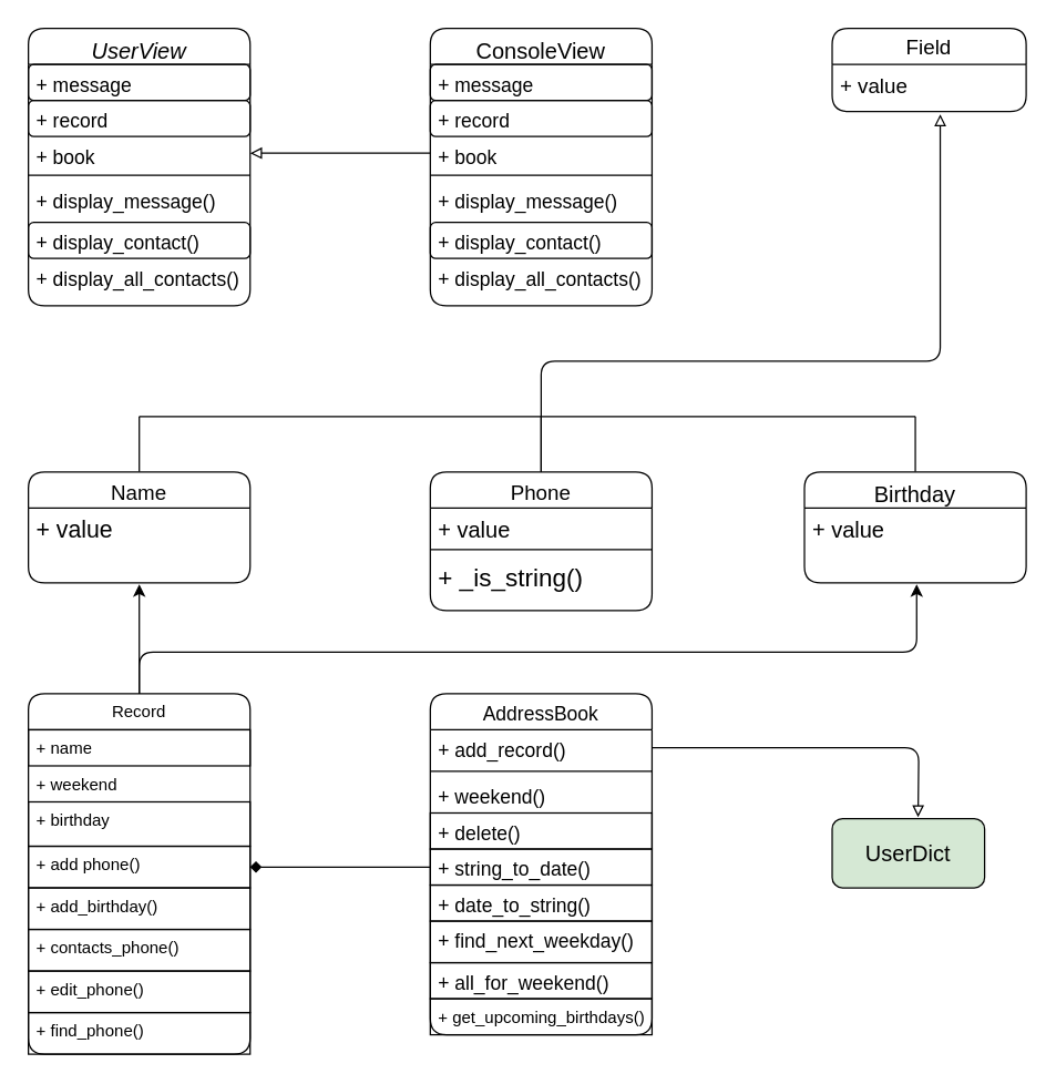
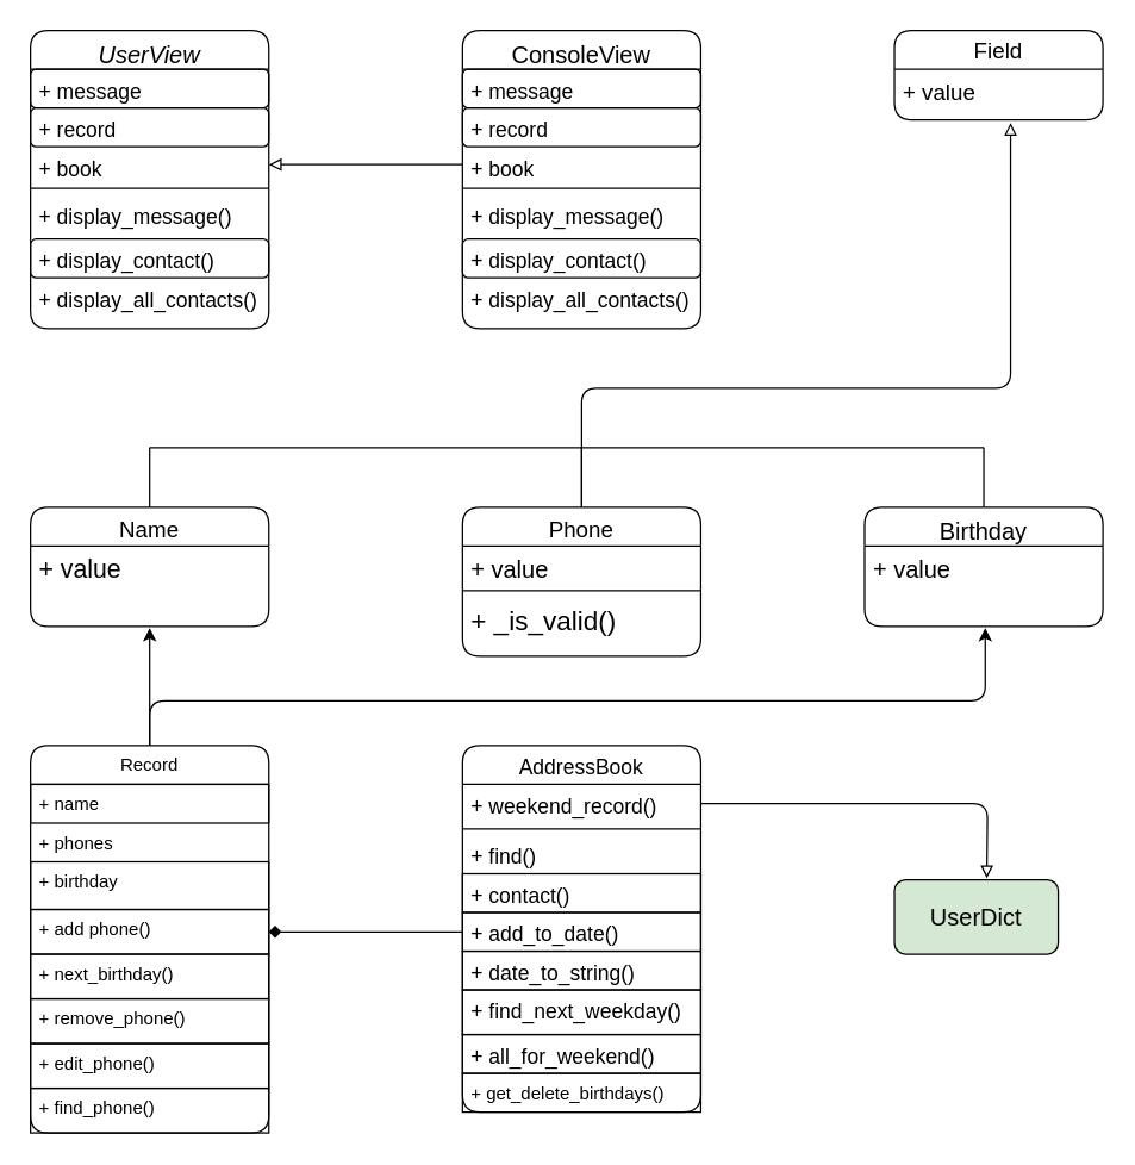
- <mxCell id="28" value="&lt;font style=&quot;font-size: 18px;&quot;&gt;+ _is_string()&lt;/font&gt;" style="text;strokeColor=none;fillColor=none;align=left;verticalAlign=top;spacingLeft=4;spacingRight=4;overflow=hidden;rotatable=0;points=[[0,0.5],[1,0.5]];portConstraint=eastwest;whiteSpace=wrap;html=1;rounded=1;" vertex="1" parent="25"><mxGeometry y="60" width="160" height="40" as="geometry" /></mxCell>
+ <mxCell id="28" value="&lt;font style=&quot;font-size: 18px;&quot;&gt;+ _is_valid()&lt;/font&gt;" style="text;strokeColor=none;fillColor=none;align=left;verticalAlign=top;spacingLeft=4;spacingRight=4;overflow=hidden;rotatable=0;points=[[0,0.5],[1,0.5]];portConstraint=eastwest;whiteSpace=wrap;html=1;rounded=1;" vertex="1" parent="25"><mxGeometry y="60" width="160" height="40" as="geometry" /></mxCell>
- <mxCell id="44" value="+ add_record()" style="text;strokeColor=none;fillColor=none;align=left;verticalAlign=top;spacingLeft=4;spacingRight=4;overflow=hidden;rotatable=0;points=[[0,0.5],[1,0.5]];portConstraint=eastwest;whiteSpace=wrap;html=1;fontSize=14;" vertex="1" parent="43"><mxGeometry y="26" width="160" height="26" as="geometry" /></mxCell>
+ <mxCell id="44" value="+ weekend_record()" style="text;strokeColor=none;fillColor=none;align=left;verticalAlign=top;spacingLeft=4;spacingRight=4;overflow=hidden;rotatable=0;points=[[0,0.5],[1,0.5]];portConstraint=eastwest;whiteSpace=wrap;html=1;fontSize=14;" vertex="1" parent="43"><mxGeometry y="26" width="160" height="26" as="geometry" /></mxCell>
- <mxCell id="36" value="+ weekend" style="text;strokeColor=none;fillColor=none;align=left;verticalAlign=top;spacingLeft=4;spacingRight=4;overflow=hidden;rotatable=0;points=[[0,0.5],[1,0.5]];portConstraint=eastwest;whiteSpace=wrap;html=1;" vertex="1" parent="34"><mxGeometry y="52" width="160" height="26" as="geometry" /></mxCell>
+ <mxCell id="36" value="+ phones" style="text;strokeColor=none;fillColor=none;align=left;verticalAlign=top;spacingLeft=4;spacingRight=4;overflow=hidden;rotatable=0;points=[[0,0.5],[1,0.5]];portConstraint=eastwest;whiteSpace=wrap;html=1;" vertex="1" parent="34"><mxGeometry y="52" width="160" height="26" as="geometry" /></mxCell>
- <mxCell id="46" value="+ weekend()" style="text;strokeColor=none;fillColor=none;align=left;verticalAlign=top;spacingLeft=4;spacingRight=4;overflow=hidden;rotatable=0;points=[[0,0.5],[1,0.5]];portConstraint=eastwest;whiteSpace=wrap;html=1;fontSize=14;" vertex="1" parent="43"><mxGeometry y="60" width="160" height="26" as="geometry" /></mxCell>
+ <mxCell id="46" value="+ find()" style="text;strokeColor=none;fillColor=none;align=left;verticalAlign=top;spacingLeft=4;spacingRight=4;overflow=hidden;rotatable=0;points=[[0,0.5],[1,0.5]];portConstraint=eastwest;whiteSpace=wrap;html=1;fontSize=14;" vertex="1" parent="43"><mxGeometry y="60" width="160" height="26" as="geometry" /></mxCell>
- <mxCell id="47" value="+ delete()" style="text;strokeColor=default;fillColor=none;align=left;verticalAlign=top;spacingLeft=4;spacingRight=4;overflow=hidden;rotatable=0;points=[[0,0.5],[1,0.5]];portConstraint=eastwest;whiteSpace=wrap;html=1;fontSize=14;" vertex="1" parent="43"><mxGeometry y="86" width="160" height="26" as="geometry" /></mxCell>
+ <mxCell id="47" value="+ contact()" style="text;strokeColor=default;fillColor=none;align=left;verticalAlign=top;spacingLeft=4;spacingRight=4;overflow=hidden;rotatable=0;points=[[0,0.5],[1,0.5]];portConstraint=eastwest;whiteSpace=wrap;html=1;fontSize=14;" vertex="1" parent="43"><mxGeometry y="86" width="160" height="26" as="geometry" /></mxCell>
- <mxCell id="48" value="+ string_to_date()" style="text;strokeColor=default;fillColor=none;align=left;verticalAlign=top;spacingLeft=4;spacingRight=4;overflow=hidden;rotatable=0;points=[[0,0.5],[1,0.5]];portConstraint=eastwest;whiteSpace=wrap;html=1;fontSize=14;" vertex="1" parent="43"><mxGeometry y="112" width="160" height="26" as="geometry" /></mxCell>
+ <mxCell id="48" value="+ add_to_date()" style="text;strokeColor=default;fillColor=none;align=left;verticalAlign=top;spacingLeft=4;spacingRight=4;overflow=hidden;rotatable=0;points=[[0,0.5],[1,0.5]];portConstraint=eastwest;whiteSpace=wrap;html=1;fontSize=14;" vertex="1" parent="43"><mxGeometry y="112" width="160" height="26" as="geometry" /></mxCell>
- <mxCell id="39" value="+ add_birthday()" style="text;strokeColor=default;fillColor=none;align=left;verticalAlign=top;spacingLeft=4;spacingRight=4;overflow=hidden;rotatable=0;points=[[0,0.5],[1,0.5]];portConstraint=eastwest;whiteSpace=wrap;html=1;" vertex="1" parent="34"><mxGeometry y="140" width="160" height="30" as="geometry" /></mxCell>
+ <mxCell id="39" value="+ next_birthday()" style="text;strokeColor=default;fillColor=none;align=left;verticalAlign=top;spacingLeft=4;spacingRight=4;overflow=hidden;rotatable=0;points=[[0,0.5],[1,0.5]];portConstraint=eastwest;whiteSpace=wrap;html=1;" vertex="1" parent="34"><mxGeometry y="140" width="160" height="30" as="geometry" /></mxCell>
- <mxCell id="40" value="+ contacts_phone()" style="text;strokeColor=default;fillColor=none;align=left;verticalAlign=top;spacingLeft=4;spacingRight=4;overflow=hidden;rotatable=0;points=[[0,0.5],[1,0.5]];portConstraint=eastwest;whiteSpace=wrap;html=1;" vertex="1" parent="34"><mxGeometry y="170" width="160" height="30" as="geometry" /></mxCell>
+ <mxCell id="40" value="+ remove_phone()" style="text;strokeColor=default;fillColor=none;align=left;verticalAlign=top;spacingLeft=4;spacingRight=4;overflow=hidden;rotatable=0;points=[[0,0.5],[1,0.5]];portConstraint=eastwest;whiteSpace=wrap;html=1;" vertex="1" parent="34"><mxGeometry y="170" width="160" height="30" as="geometry" /></mxCell>
- <mxCell id="52" value="&lt;span style=&quot;background-color: rgb(255, 255, 255); font-size: 12px;&quot;&gt;+ get_upcoming_birthdays()&lt;/span&gt;" style="text;strokeColor=default;fillColor=none;align=left;verticalAlign=top;spacingLeft=4;spacingRight=4;overflow=hidden;rotatable=0;points=[[0,0.5],[1,0.5]];portConstraint=eastwest;whiteSpace=wrap;html=1;fontSize=12;" vertex="1" parent="43"><mxGeometry y="220" width="160" height="26" as="geometry" /></mxCell>
+ <mxCell id="52" value="&lt;span style=&quot;background-color: rgb(255, 255, 255); font-size: 12px;&quot;&gt;+ get_delete_birthdays()&lt;/span&gt;" style="text;strokeColor=default;fillColor=none;align=left;verticalAlign=top;spacingLeft=4;spacingRight=4;overflow=hidden;rotatable=0;points=[[0,0.5],[1,0.5]];portConstraint=eastwest;whiteSpace=wrap;html=1;fontSize=12;" vertex="1" parent="43"><mxGeometry y="220" width="160" height="26" as="geometry" /></mxCell>
